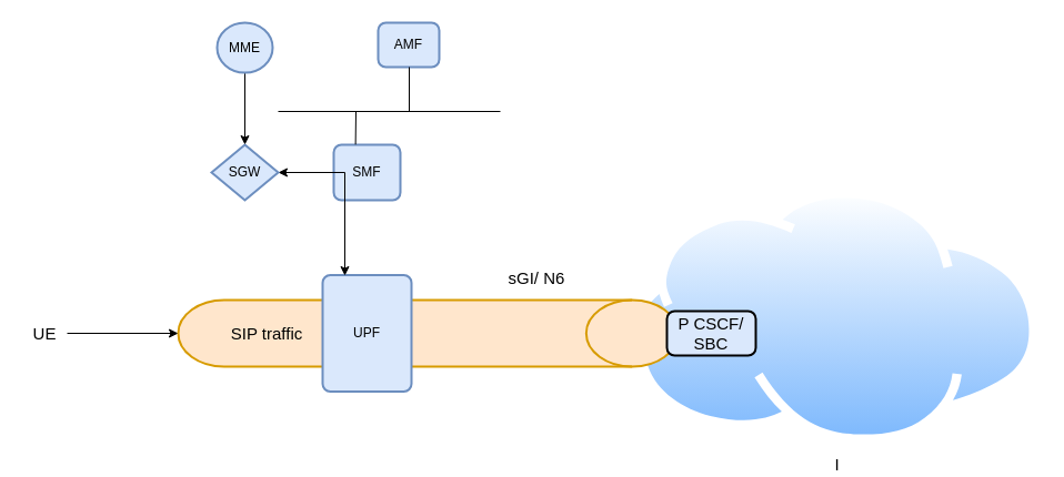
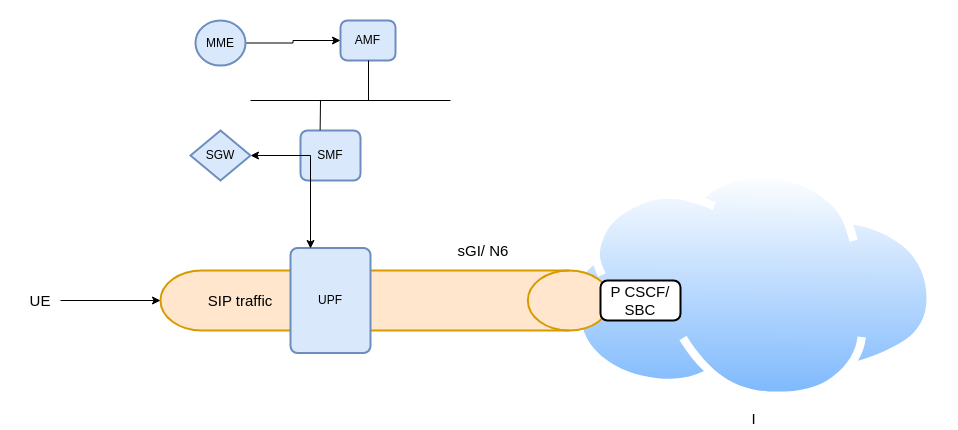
- <mxCell id="18" style="edgeStyle=orthogonalEdgeStyle;rounded=0;orthogonalLoop=1;jettySize=auto;html=1;entryX=0.5;entryY=0;entryDx=0;entryDy=0;fontSize=15;" edge="1" parent="1" source="19" target="17"><mxGeometry relative="1" as="geometry" /></mxCell>
+ <mxCell id="18" style="edgeStyle=orthogonalEdgeStyle;rounded=0;orthogonalLoop=1;jettySize=auto;html=1;fontSize=15;" edge="1" parent="1" source="19" target="3"><mxGeometry relative="1" as="geometry" /></mxCell>
- <mxCell id="11" value="P CSCF/ SBC" style="rounded=1;whiteSpace=wrap;html=1;absoluteArcSize=1;arcSize=14;strokeWidth=2;fontSize=15;fillColor=#dae8fc;" vertex="1" parent="1"><mxGeometry x="600" y="280" width="80" height="40" as="geometry" /></mxCell>
+ <mxCell id="11" value="P CSCF/ SBC" style="rounded=1;whiteSpace=wrap;html=1;absoluteArcSize=1;arcSize=14;strokeWidth=2;fontSize=15;" vertex="1" parent="1"><mxGeometry x="600" y="280" width="80" height="40" as="geometry" /></mxCell>
